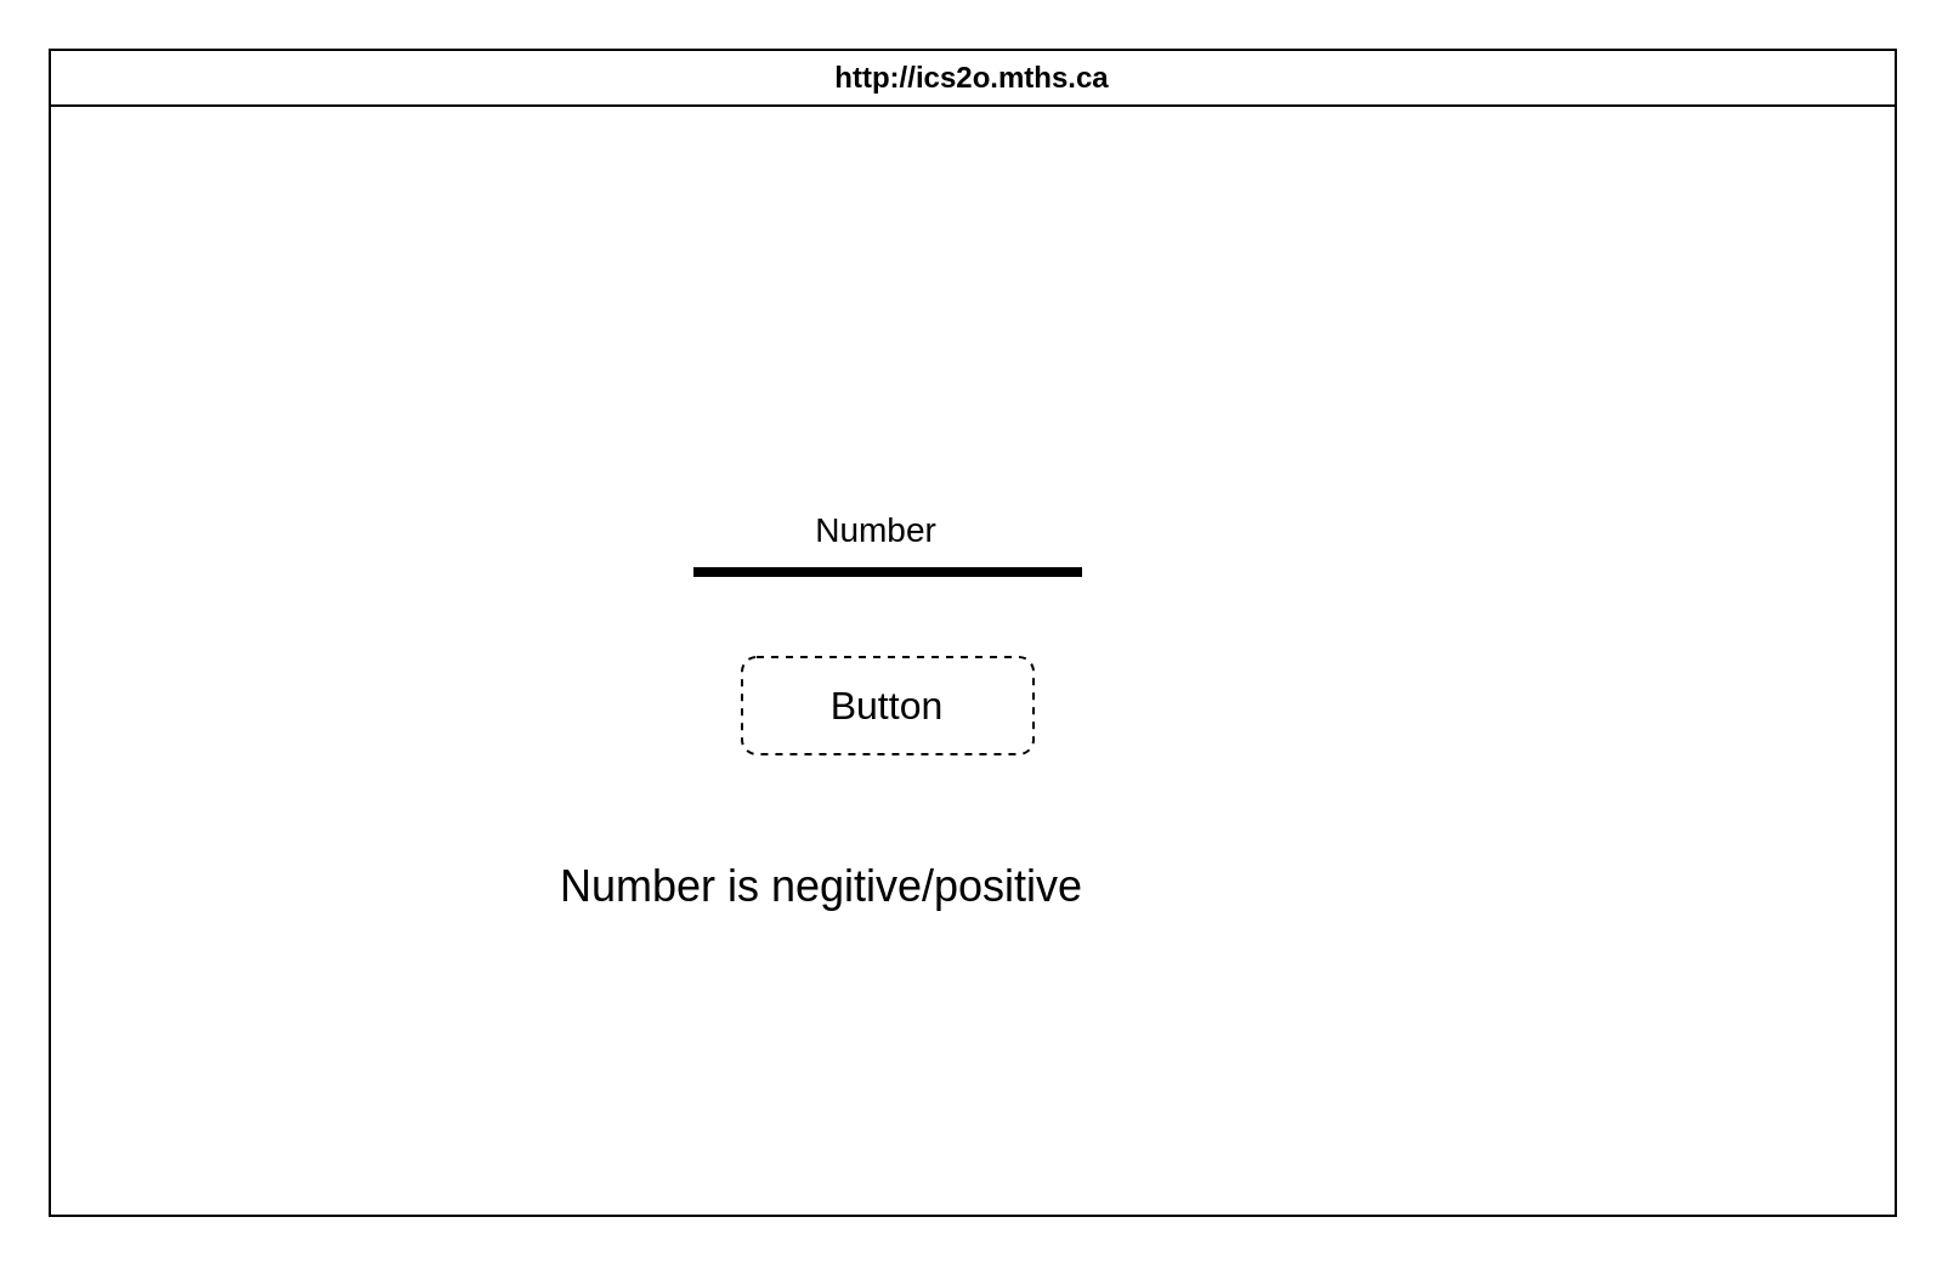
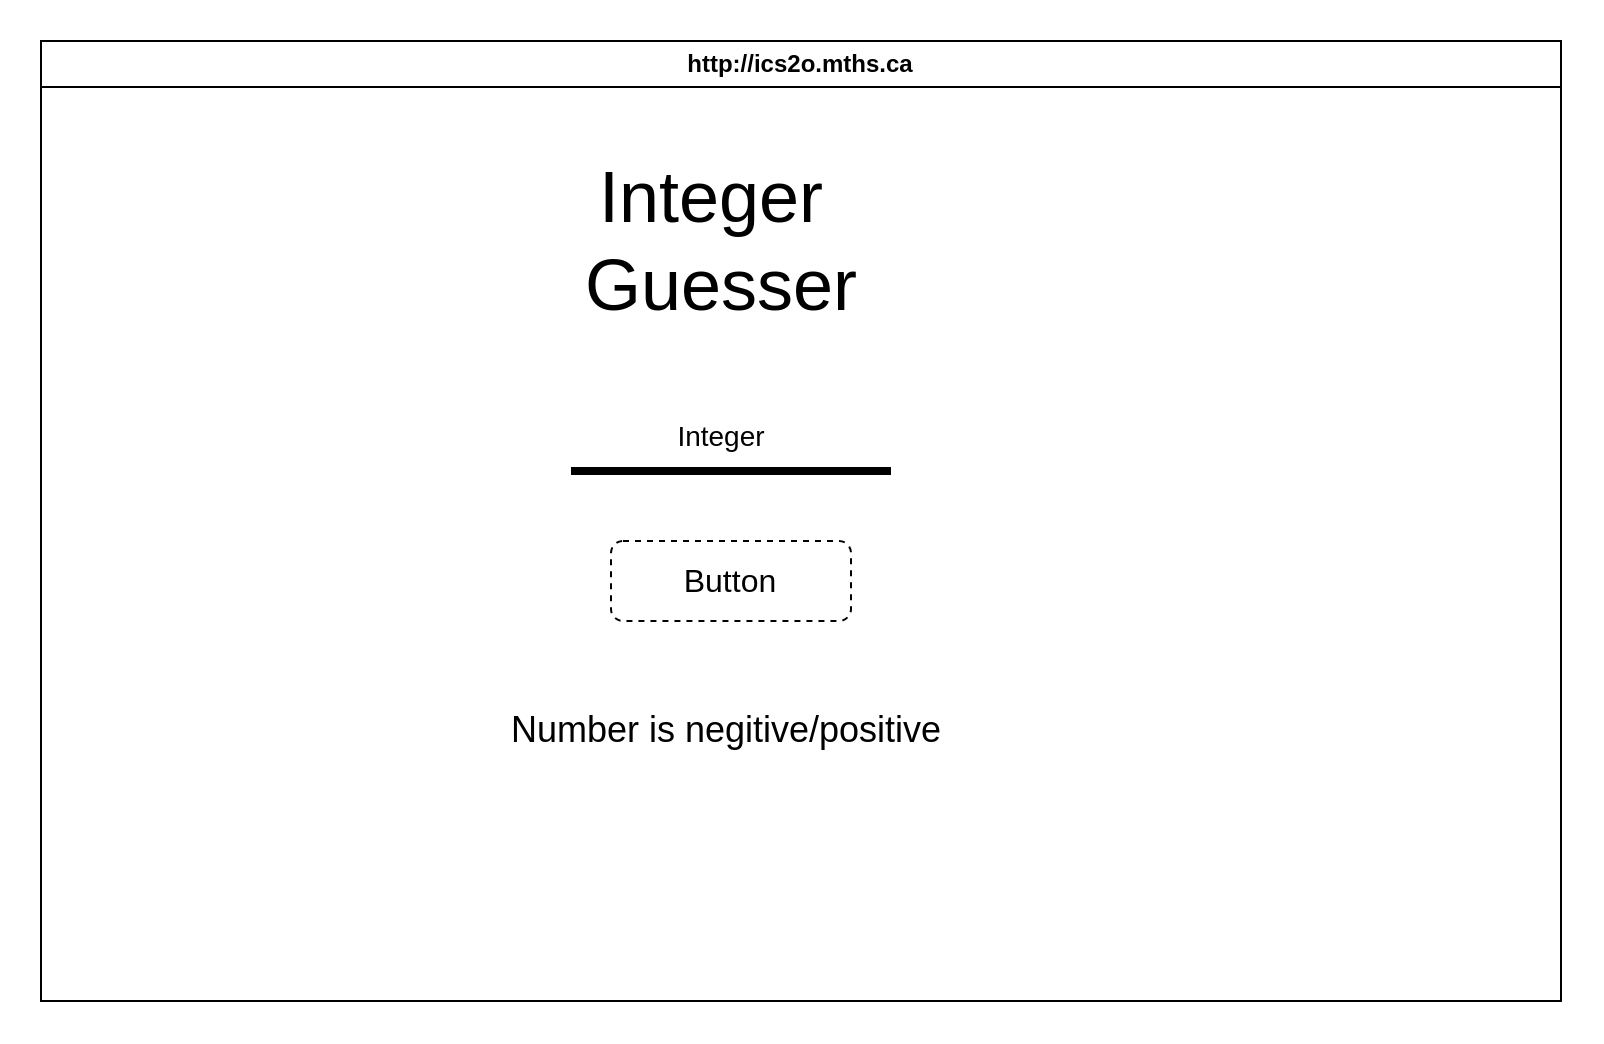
+ <mxCell id="3" value="&lt;font style=&quot;font-size: 36px;&quot;&gt;Integer&amp;nbsp;&lt;br&gt;Guesser&lt;/font&gt;" style="text;html=1;align=center;verticalAlign=middle;resizable=0;points=[];autosize=1;strokeColor=none;fillColor=none;" vertex="1" parent="2"><mxGeometry x="260" y="50" width="160" height="100" as="geometry" /></mxCell>
- <mxCell id="4" value="&lt;font style=&quot;font-size: 14px;&quot;&gt;Number&lt;/font&gt;" style="text;html=1;align=center;verticalAlign=middle;resizable=0;points=[];autosize=1;strokeColor=none;fillColor=none;fontSize=36;" vertex="1" parent="2"><mxGeometry x="305" y="160" width="70" height="60" as="geometry" /></mxCell>
+ <mxCell id="4" value="&lt;font style=&quot;font-size: 14px;&quot;&gt;Integer&lt;/font&gt;" style="text;html=1;align=center;verticalAlign=middle;resizable=0;points=[];autosize=1;strokeColor=none;fillColor=none;fontSize=36;" vertex="1" parent="2"><mxGeometry x="305" y="160" width="70" height="60" as="geometry" /></mxCell>
- <mxCell id="7" value="Number is negitive/positive&amp;nbsp;" style="text;html=1;align=center;verticalAlign=middle;resizable=0;points=[];autosize=1;strokeColor=none;fillColor=none;fontSize=18;" vertex="1" parent="2"><mxGeometry x="200" y="330" width="240" height="30" as="geometry" /></mxCell>
+ <mxCell id="7" value="Number is negitive/positive&amp;nbsp;" style="text;html=1;align=center;verticalAlign=middle;resizable=0;points=[];autosize=1;strokeColor=none;fillColor=none;fontSize=18;" vertex="1" parent="2"><mxGeometry x="225" y="330" width="240" height="30" as="geometry" /></mxCell>
